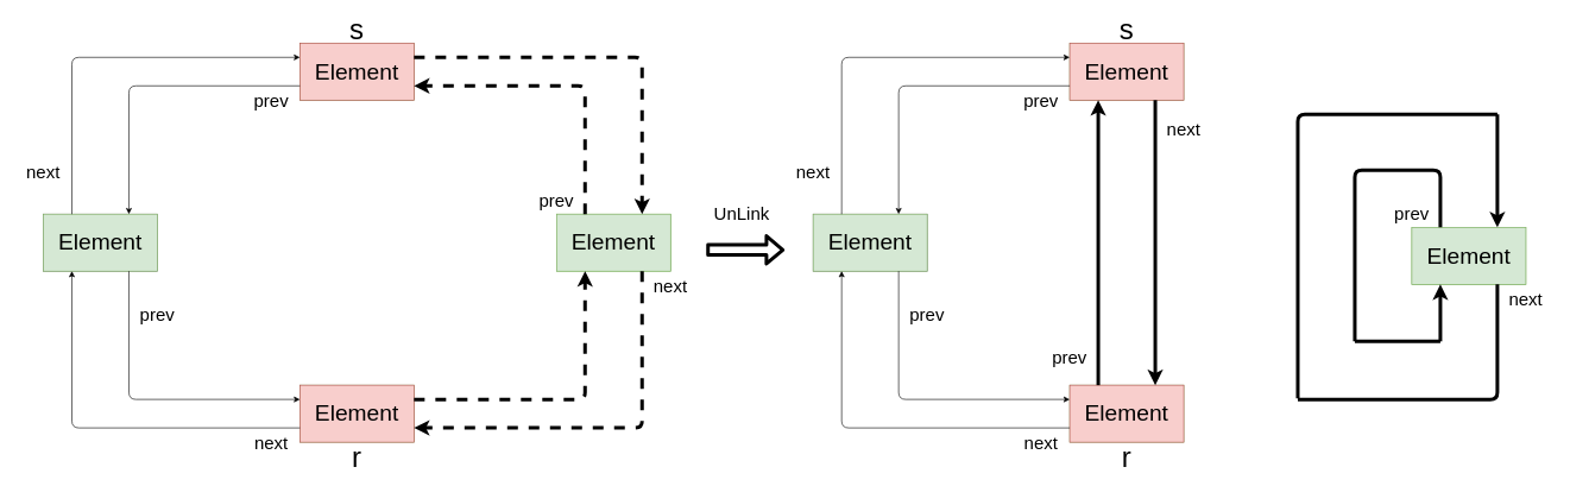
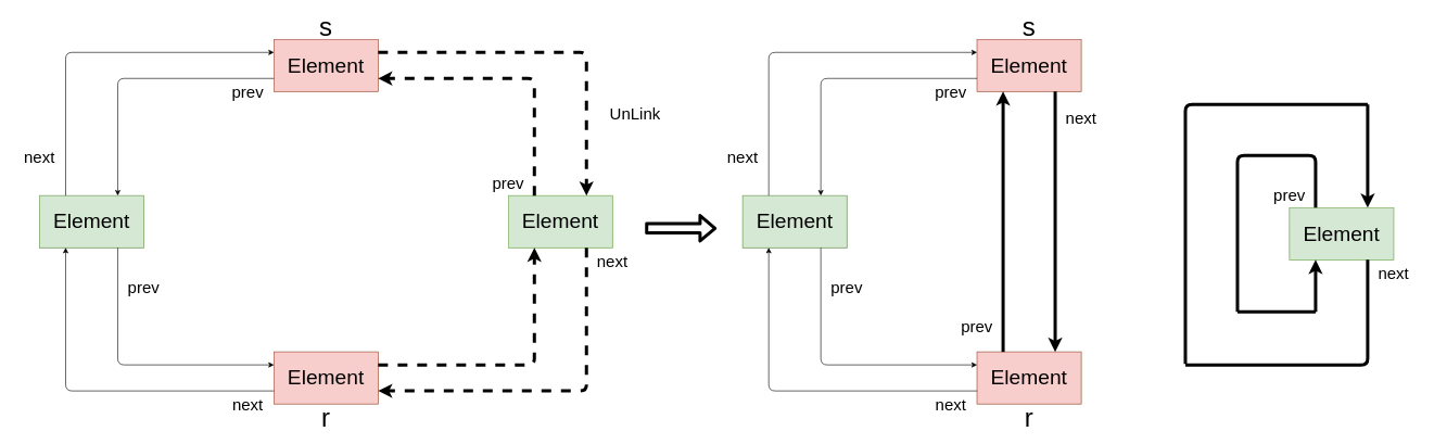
- <mxCell id="57" value="&lt;span style=&quot;font-size: 25px&quot;&gt;UnLink&lt;br&gt;&lt;/span&gt;" style="text;html=1;strokeColor=none;fillColor=none;align=center;verticalAlign=middle;whiteSpace=wrap;rounded=0;" vertex="1" parent="1"><mxGeometry x="1000" y="278.57" width="80" height="40" as="geometry" /></mxCell>
+ <mxCell id="57" value="&lt;span style=&quot;font-size: 25px&quot;&gt;UnLink&lt;br&gt;&lt;/span&gt;" style="text;html=1;strokeColor=none;fillColor=none;align=center;verticalAlign=middle;whiteSpace=wrap;rounded=0;" vertex="1" parent="1"><mxGeometry x="935" y="153.57" width="80" height="40" as="geometry" /></mxCell>
